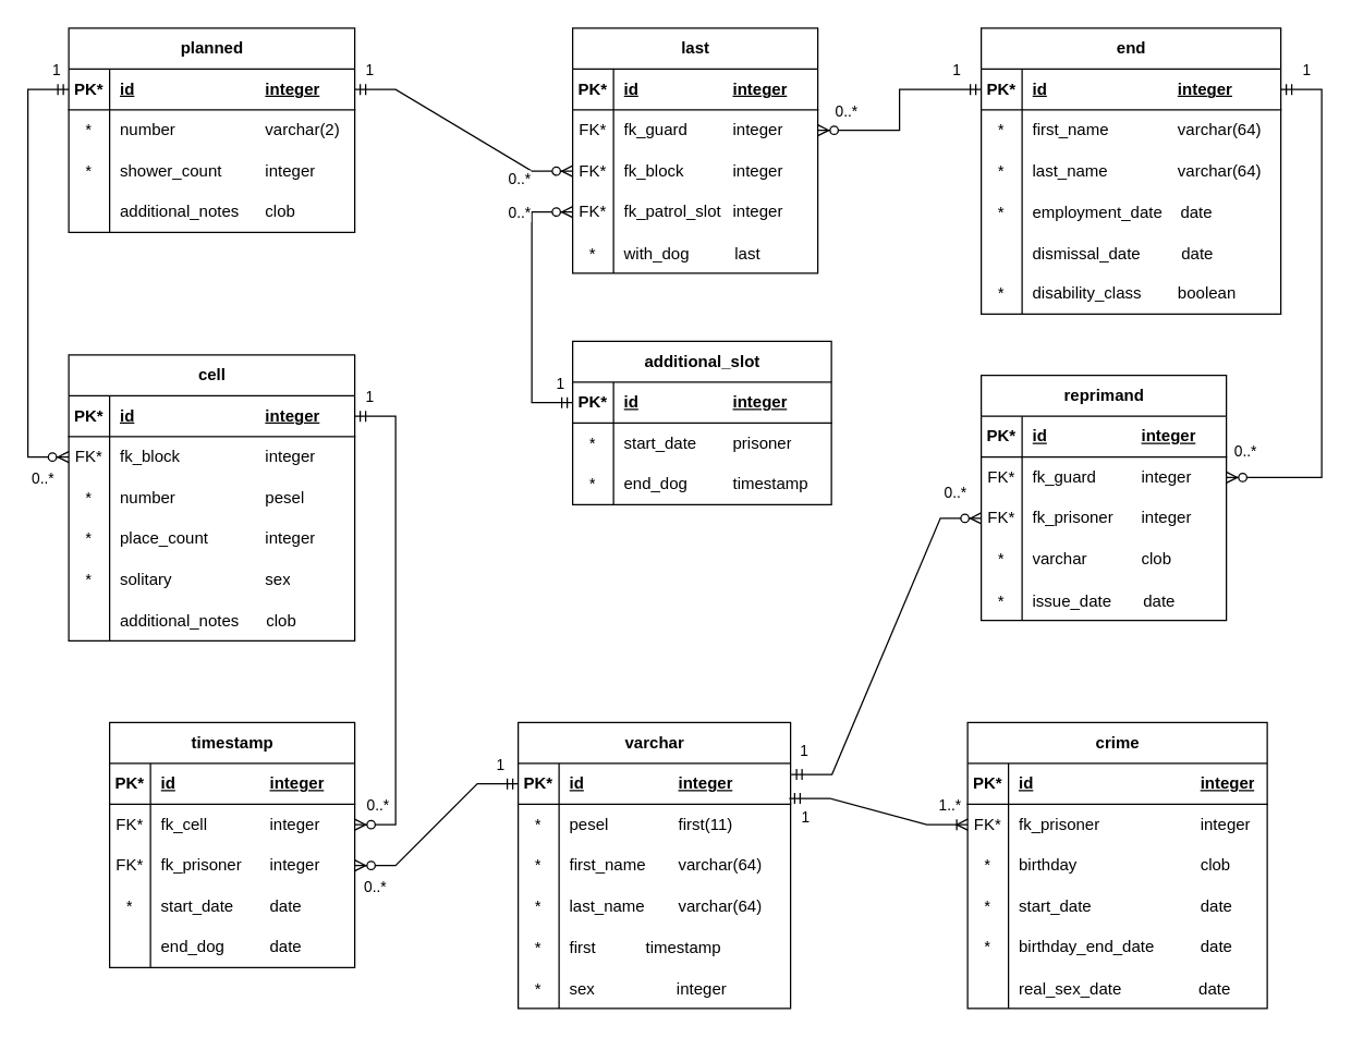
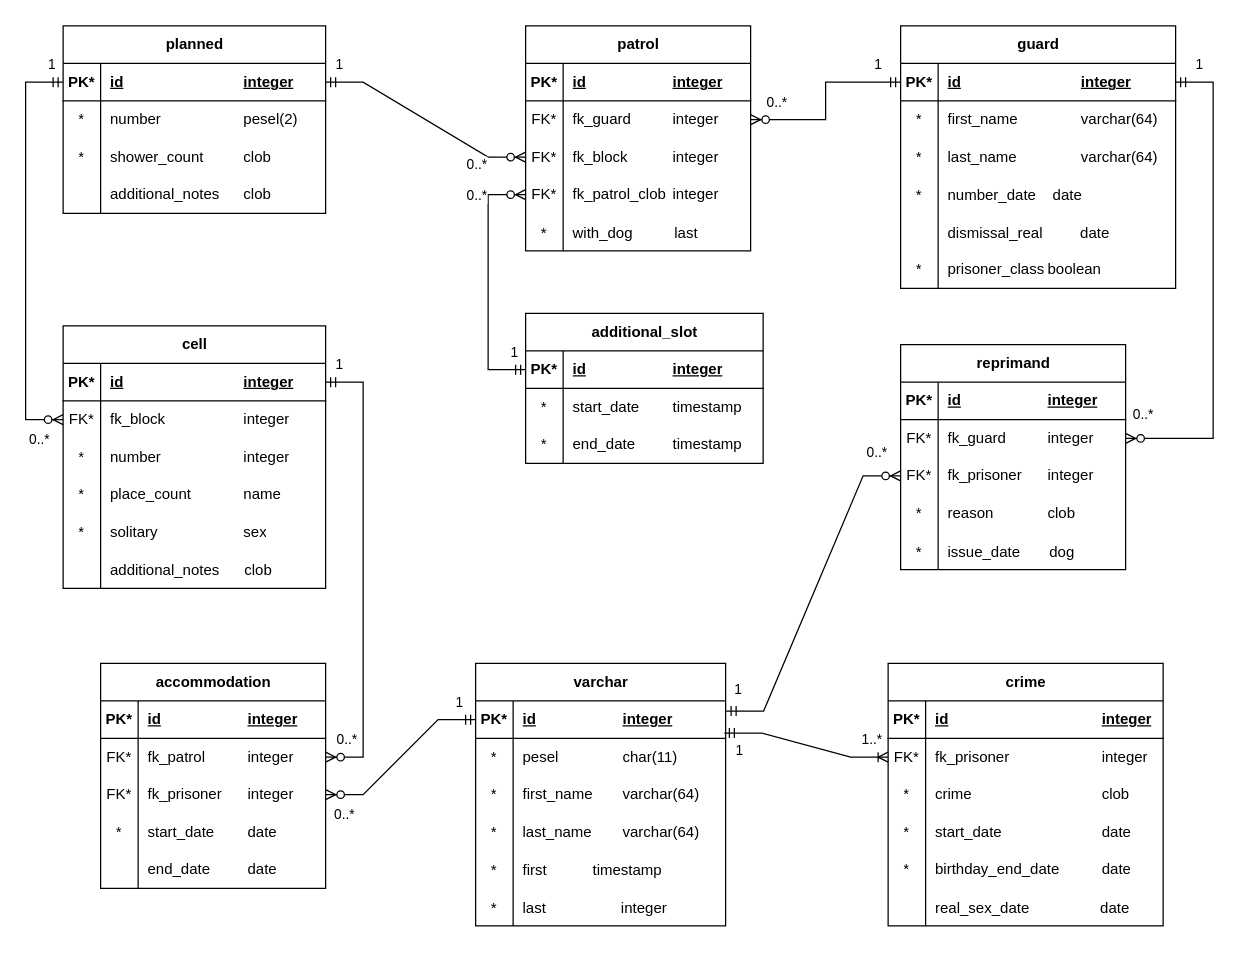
- <mxCell id="100" value="last" style="shape=table;startSize=30;container=1;collapsible=1;childLayout=tableLayout;fixedRows=1;rowLines=0;fontStyle=1;align=center;resizeLast=1;html=1;" vertex="1" parent="1"><mxGeometry x="420" y="20" width="180" height="180" as="geometry" /></mxCell>
+ <mxCell id="100" value="patrol" style="shape=table;startSize=30;container=1;collapsible=1;childLayout=tableLayout;fixedRows=1;rowLines=0;fontStyle=1;align=center;resizeLast=1;html=1;" vertex="1" parent="1"><mxGeometry x="420" y="20" width="180" height="180" as="geometry" /></mxCell>
- <mxCell id="132" value="end" style="shape=table;startSize=30;container=1;collapsible=1;childLayout=tableLayout;fixedRows=1;rowLines=0;fontStyle=1;align=center;resizeLast=1;html=1;" vertex="1" parent="1"><mxGeometry x="720" y="20" width="220" height="210" as="geometry" /></mxCell>
+ <mxCell id="132" value="guard" style="shape=table;startSize=30;container=1;collapsible=1;childLayout=tableLayout;fixedRows=1;rowLines=0;fontStyle=1;align=center;resizeLast=1;html=1;" vertex="1" parent="1"><mxGeometry x="720" y="20" width="220" height="210" as="geometry" /></mxCell>
- <mxCell id="90" value="number&lt;span style=&quot;white-space: pre;&quot;&gt;&#09;&lt;/span&gt;&lt;span style=&quot;white-space: pre;&quot;&gt;&#09;&lt;span style=&quot;white-space: pre;&quot;&gt;&#09;&lt;/span&gt;&lt;/span&gt;varchar(2)" style="shape=partialRectangle;connectable=0;fillColor=none;top=0;left=0;bottom=0;right=0;align=left;spacingLeft=6;overflow=hidden;whiteSpace=wrap;html=1;" vertex="1" parent="88"><mxGeometry x="30" width="180" height="30" as="geometry"><mxRectangle width="180" height="30" as="alternateBounds" /></mxGeometry></mxCell>
+ <mxCell id="90" value="number&lt;span style=&quot;white-space: pre;&quot;&gt;&#09;&lt;/span&gt;&lt;span style=&quot;white-space: pre;&quot;&gt;&#09;&lt;span style=&quot;white-space: pre;&quot;&gt;&#09;&lt;/span&gt;&lt;/span&gt;pesel(2)" style="shape=partialRectangle;connectable=0;fillColor=none;top=0;left=0;bottom=0;right=0;align=left;spacingLeft=6;overflow=hidden;whiteSpace=wrap;html=1;" vertex="1" parent="88"><mxGeometry x="30" width="180" height="30" as="geometry"><mxRectangle width="180" height="30" as="alternateBounds" /></mxGeometry></mxCell>
- <mxCell id="93" value="shower_count&lt;span style=&quot;white-space: pre;&quot;&gt;&#09;&lt;/span&gt;&lt;span style=&quot;white-space: pre;&quot;&gt;&#09;&lt;/span&gt;integer" style="shape=partialRectangle;connectable=0;fillColor=none;top=0;left=0;bottom=0;right=0;align=left;spacingLeft=6;overflow=hidden;whiteSpace=wrap;html=1;" vertex="1" parent="91"><mxGeometry x="30" width="180" height="30" as="geometry"><mxRectangle width="180" height="30" as="alternateBounds" /></mxGeometry></mxCell>
+ <mxCell id="93" value="shower_count&lt;span style=&quot;white-space: pre;&quot;&gt;&#09;&lt;/span&gt;&lt;span style=&quot;white-space: pre;&quot;&gt;&#09;&lt;/span&gt;clob" style="shape=partialRectangle;connectable=0;fillColor=none;top=0;left=0;bottom=0;right=0;align=left;spacingLeft=6;overflow=hidden;whiteSpace=wrap;html=1;" vertex="1" parent="91"><mxGeometry x="30" width="180" height="30" as="geometry"><mxRectangle width="180" height="30" as="alternateBounds" /></mxGeometry></mxCell>
- <mxCell id="112" value="fk_patrol_slot&lt;span style=&quot;white-space: pre;&quot;&gt;&#09;&lt;/span&gt;integer" style="shape=partialRectangle;connectable=0;fillColor=none;top=0;left=0;bottom=0;right=0;align=left;spacingLeft=6;overflow=hidden;whiteSpace=wrap;html=1;" vertex="1" parent="110"><mxGeometry x="30" width="150" height="30" as="geometry"><mxRectangle width="150" height="30" as="alternateBounds" /></mxGeometry></mxCell>
+ <mxCell id="112" value="fk_patrol_clob&lt;span style=&quot;white-space: pre;&quot;&gt;&#09;&lt;/span&gt;integer" style="shape=partialRectangle;connectable=0;fillColor=none;top=0;left=0;bottom=0;right=0;align=left;spacingLeft=6;overflow=hidden;whiteSpace=wrap;html=1;" vertex="1" parent="110"><mxGeometry x="30" width="150" height="30" as="geometry"><mxRectangle width="150" height="30" as="alternateBounds" /></mxGeometry></mxCell>
- <mxCell id="144" value="employment_date    date" style="shape=partialRectangle;connectable=0;fillColor=none;top=0;left=0;bottom=0;right=0;align=left;spacingLeft=6;overflow=hidden;" vertex="1" parent="142"><mxGeometry x="30" width="190" height="30" as="geometry"><mxRectangle width="190" height="30" as="alternateBounds" /></mxGeometry></mxCell>
+ <mxCell id="144" value="number_date    date" style="shape=partialRectangle;connectable=0;fillColor=none;top=0;left=0;bottom=0;right=0;align=left;spacingLeft=6;overflow=hidden;" vertex="1" parent="142"><mxGeometry x="30" width="190" height="30" as="geometry"><mxRectangle width="190" height="30" as="alternateBounds" /></mxGeometry></mxCell>
- <mxCell id="147" value="dismissal_date         date" style="shape=partialRectangle;connectable=0;fillColor=none;top=0;left=0;bottom=0;right=0;align=left;spacingLeft=6;overflow=hidden;" vertex="1" parent="145"><mxGeometry x="30" width="190" height="30" as="geometry"><mxRectangle width="190" height="30" as="alternateBounds" /></mxGeometry></mxCell>
+ <mxCell id="147" value="dismissal_real         date" style="shape=partialRectangle;connectable=0;fillColor=none;top=0;left=0;bottom=0;right=0;align=left;spacingLeft=6;overflow=hidden;" vertex="1" parent="145"><mxGeometry x="30" width="190" height="30" as="geometry"><mxRectangle width="190" height="30" as="alternateBounds" /></mxGeometry></mxCell>
- <mxCell id="150" value="disability_class&lt;span style=&quot;white-space: pre;&quot;&gt;&#09;&lt;/span&gt;boolean" style="shape=partialRectangle;connectable=0;fillColor=none;top=0;left=0;bottom=0;right=0;align=left;spacingLeft=6;overflow=hidden;whiteSpace=wrap;html=1;" vertex="1" parent="148"><mxGeometry x="30" width="190" height="30" as="geometry"><mxRectangle width="190" height="30" as="alternateBounds" /></mxGeometry></mxCell>
+ <mxCell id="150" value="prisoner_class&lt;span style=&quot;white-space: pre;&quot;&gt;&#09;&lt;/span&gt;boolean" style="shape=partialRectangle;connectable=0;fillColor=none;top=0;left=0;bottom=0;right=0;align=left;spacingLeft=6;overflow=hidden;whiteSpace=wrap;html=1;" vertex="1" parent="148"><mxGeometry x="30" width="190" height="30" as="geometry"><mxRectangle width="190" height="30" as="alternateBounds" /></mxGeometry></mxCell>
- <mxCell id="122" value="start_date&lt;span style=&quot;white-space: pre;&quot;&gt;&#09;&lt;/span&gt;prisoner" style="shape=partialRectangle;connectable=0;fillColor=none;top=0;left=0;bottom=0;right=0;align=left;spacingLeft=6;overflow=hidden;whiteSpace=wrap;html=1;" vertex="1" parent="120"><mxGeometry x="30" width="160" height="30" as="geometry"><mxRectangle width="160" height="30" as="alternateBounds" /></mxGeometry></mxCell>
+ <mxCell id="122" value="start_date&lt;span style=&quot;white-space: pre;&quot;&gt;&#09;&lt;/span&gt;timestamp" style="shape=partialRectangle;connectable=0;fillColor=none;top=0;left=0;bottom=0;right=0;align=left;spacingLeft=6;overflow=hidden;whiteSpace=wrap;html=1;" vertex="1" parent="120"><mxGeometry x="30" width="160" height="30" as="geometry"><mxRectangle width="160" height="30" as="alternateBounds" /></mxGeometry></mxCell>
- <mxCell id="125" value="end_dog&lt;span style=&quot;white-space: pre;&quot;&gt;&#09;&lt;/span&gt;&lt;span style=&quot;white-space: pre;&quot;&gt;&#09;&lt;/span&gt;timestamp" style="shape=partialRectangle;connectable=0;fillColor=none;top=0;left=0;bottom=0;right=0;align=left;spacingLeft=6;overflow=hidden;whiteSpace=wrap;html=1;" vertex="1" parent="123"><mxGeometry x="30" width="160" height="30" as="geometry"><mxRectangle width="160" height="30" as="alternateBounds" /></mxGeometry></mxCell>
+ <mxCell id="125" value="end_date&lt;span style=&quot;white-space: pre;&quot;&gt;&#09;&lt;/span&gt;&lt;span style=&quot;white-space: pre;&quot;&gt;&#09;&lt;/span&gt;timestamp" style="shape=partialRectangle;connectable=0;fillColor=none;top=0;left=0;bottom=0;right=0;align=left;spacingLeft=6;overflow=hidden;whiteSpace=wrap;html=1;" vertex="1" parent="123"><mxGeometry x="30" width="160" height="30" as="geometry"><mxRectangle width="160" height="30" as="alternateBounds" /></mxGeometry></mxCell>
- <mxCell id="71" value="number&lt;span style=&quot;white-space: pre;&quot;&gt;&#09;&lt;/span&gt;&lt;span style=&quot;white-space: pre;&quot;&gt;&#09;&lt;span style=&quot;white-space: pre;&quot;&gt;&#09;&lt;/span&gt;&lt;/span&gt;pesel" style="shape=partialRectangle;connectable=0;fillColor=none;top=0;left=0;bottom=0;right=0;align=left;spacingLeft=6;overflow=hidden;whiteSpace=wrap;html=1;" vertex="1" parent="69"><mxGeometry x="30" width="180" height="30" as="geometry"><mxRectangle width="180" height="30" as="alternateBounds" /></mxGeometry></mxCell>
+ <mxCell id="71" value="number&lt;span style=&quot;white-space: pre;&quot;&gt;&#09;&lt;/span&gt;&lt;span style=&quot;white-space: pre;&quot;&gt;&#09;&lt;span style=&quot;white-space: pre;&quot;&gt;&#09;&lt;/span&gt;&lt;/span&gt;integer" style="shape=partialRectangle;connectable=0;fillColor=none;top=0;left=0;bottom=0;right=0;align=left;spacingLeft=6;overflow=hidden;whiteSpace=wrap;html=1;" vertex="1" parent="69"><mxGeometry x="30" width="180" height="30" as="geometry"><mxRectangle width="180" height="30" as="alternateBounds" /></mxGeometry></mxCell>
- <mxCell id="74" value="place_count&lt;span style=&quot;white-space: pre;&quot;&gt;&#09;&lt;span style=&quot;white-space: pre;&quot;&gt;&#09;&lt;/span&gt;&lt;/span&gt;integer" style="shape=partialRectangle;connectable=0;fillColor=none;top=0;left=0;bottom=0;right=0;align=left;spacingLeft=6;overflow=hidden;whiteSpace=wrap;html=1;" vertex="1" parent="72"><mxGeometry x="30" width="180" height="30" as="geometry"><mxRectangle width="180" height="30" as="alternateBounds" /></mxGeometry></mxCell>
+ <mxCell id="74" value="place_count&lt;span style=&quot;white-space: pre;&quot;&gt;&#09;&lt;span style=&quot;white-space: pre;&quot;&gt;&#09;&lt;/span&gt;&lt;/span&gt;name" style="shape=partialRectangle;connectable=0;fillColor=none;top=0;left=0;bottom=0;right=0;align=left;spacingLeft=6;overflow=hidden;whiteSpace=wrap;html=1;" vertex="1" parent="72"><mxGeometry x="30" width="180" height="30" as="geometry"><mxRectangle width="180" height="30" as="alternateBounds" /></mxGeometry></mxCell>
- <mxCell id="166" value="varchar&lt;span style=&quot;white-space: pre;&quot;&gt;&#09;&lt;/span&gt;&lt;span style=&quot;white-space: pre;&quot;&gt;&#09;&lt;/span&gt;clob" style="shape=partialRectangle;connectable=0;fillColor=none;top=0;left=0;bottom=0;right=0;align=left;spacingLeft=6;overflow=hidden;whiteSpace=wrap;html=1;" vertex="1" parent="164"><mxGeometry x="30" width="150" height="30" as="geometry"><mxRectangle width="150" height="30" as="alternateBounds" /></mxGeometry></mxCell>
+ <mxCell id="166" value="reason&lt;span style=&quot;white-space: pre;&quot;&gt;&#09;&lt;/span&gt;&lt;span style=&quot;white-space: pre;&quot;&gt;&#09;&lt;/span&gt;clob" style="shape=partialRectangle;connectable=0;fillColor=none;top=0;left=0;bottom=0;right=0;align=left;spacingLeft=6;overflow=hidden;whiteSpace=wrap;html=1;" vertex="1" parent="164"><mxGeometry x="30" width="150" height="30" as="geometry"><mxRectangle width="150" height="30" as="alternateBounds" /></mxGeometry></mxCell>
- <mxCell id="169" value="issue_date       date" style="shape=partialRectangle;connectable=0;fillColor=none;top=0;left=0;bottom=0;right=0;align=left;spacingLeft=6;overflow=hidden;" vertex="1" parent="167"><mxGeometry x="30" width="150" height="30" as="geometry"><mxRectangle width="150" height="30" as="alternateBounds" /></mxGeometry></mxCell>
+ <mxCell id="169" value="issue_date       dog" style="shape=partialRectangle;connectable=0;fillColor=none;top=0;left=0;bottom=0;right=0;align=left;spacingLeft=6;overflow=hidden;" vertex="1" parent="167"><mxGeometry x="30" width="150" height="30" as="geometry"><mxRectangle width="150" height="30" as="alternateBounds" /></mxGeometry></mxCell>
- <mxCell id="43" value="timestamp" style="shape=table;startSize=30;container=1;collapsible=1;childLayout=tableLayout;fixedRows=1;rowLines=0;fontStyle=1;align=center;resizeLast=1;html=1;" vertex="1" parent="1"><mxGeometry x="80" y="530" width="180" height="180" as="geometry" /></mxCell>
+ <mxCell id="43" value="accommodation" style="shape=table;startSize=30;container=1;collapsible=1;childLayout=tableLayout;fixedRows=1;rowLines=0;fontStyle=1;align=center;resizeLast=1;html=1;" vertex="1" parent="1"><mxGeometry x="80" y="530" width="180" height="180" as="geometry" /></mxCell>
- <mxCell id="49" value="fk_cell&lt;span style=&quot;white-space: pre;&quot;&gt;&#09;&lt;/span&gt;&lt;span style=&quot;white-space: pre;&quot;&gt;&#09;&lt;/span&gt;integer" style="shape=partialRectangle;connectable=0;fillColor=none;top=0;left=0;bottom=0;right=0;align=left;spacingLeft=6;fontStyle=0;overflow=hidden;whiteSpace=wrap;html=1;" vertex="1" parent="47"><mxGeometry x="30" width="150" height="30" as="geometry"><mxRectangle width="150" height="30" as="alternateBounds" /></mxGeometry></mxCell>
+ <mxCell id="49" value="fk_patrol&lt;span style=&quot;white-space: pre;&quot;&gt;&#09;&lt;/span&gt;&lt;span style=&quot;white-space: pre;&quot;&gt;&#09;&lt;/span&gt;integer" style="shape=partialRectangle;connectable=0;fillColor=none;top=0;left=0;bottom=0;right=0;align=left;spacingLeft=6;fontStyle=0;overflow=hidden;whiteSpace=wrap;html=1;" vertex="1" parent="47"><mxGeometry x="30" width="150" height="30" as="geometry"><mxRectangle width="150" height="30" as="alternateBounds" /></mxGeometry></mxCell>
- <mxCell id="8" value="pesel&lt;span style=&quot;white-space: pre;&quot;&gt;&#09;&lt;span style=&quot;white-space: pre;&quot;&gt;&#09;&lt;/span&gt;&lt;/span&gt;first(11)" style="shape=partialRectangle;connectable=0;fillColor=none;top=0;left=0;bottom=0;right=0;align=left;spacingLeft=6;overflow=hidden;whiteSpace=wrap;html=1;" vertex="1" parent="6"><mxGeometry x="30" width="170" height="30" as="geometry"><mxRectangle width="170" height="30" as="alternateBounds" /></mxGeometry></mxCell>
+ <mxCell id="8" value="pesel&lt;span style=&quot;white-space: pre;&quot;&gt;&#09;&lt;span style=&quot;white-space: pre;&quot;&gt;&#09;&lt;/span&gt;&lt;/span&gt;char(11)" style="shape=partialRectangle;connectable=0;fillColor=none;top=0;left=0;bottom=0;right=0;align=left;spacingLeft=6;overflow=hidden;whiteSpace=wrap;html=1;" vertex="1" parent="6"><mxGeometry x="30" width="170" height="30" as="geometry"><mxRectangle width="170" height="30" as="alternateBounds" /></mxGeometry></mxCell>
- <mxCell id="30" value="birthday&lt;span style=&quot;white-space: pre;&quot;&gt;&#09;&lt;/span&gt;&lt;span style=&quot;white-space: pre;&quot;&gt;&#09;&lt;span style=&quot;white-space: pre;&quot;&gt;&#09;&lt;span style=&quot;white-space: pre;&quot;&gt;&#09;&lt;/span&gt;&lt;/span&gt;&lt;/span&gt;clob" style="shape=partialRectangle;connectable=0;fillColor=none;top=0;left=0;bottom=0;right=0;align=left;spacingLeft=6;overflow=hidden;whiteSpace=wrap;html=1;" vertex="1" parent="28"><mxGeometry x="30" width="190" height="30" as="geometry"><mxRectangle width="190" height="30" as="alternateBounds" /></mxGeometry></mxCell>
+ <mxCell id="30" value="crime&lt;span style=&quot;white-space: pre;&quot;&gt;&#09;&lt;/span&gt;&lt;span style=&quot;white-space: pre;&quot;&gt;&#09;&lt;span style=&quot;white-space: pre;&quot;&gt;&#09;&lt;span style=&quot;white-space: pre;&quot;&gt;&#09;&lt;/span&gt;&lt;/span&gt;&lt;/span&gt;clob" style="shape=partialRectangle;connectable=0;fillColor=none;top=0;left=0;bottom=0;right=0;align=left;spacingLeft=6;overflow=hidden;whiteSpace=wrap;html=1;" vertex="1" parent="28"><mxGeometry x="30" width="190" height="30" as="geometry"><mxRectangle width="190" height="30" as="alternateBounds" /></mxGeometry></mxCell>
- <mxCell id="58" value="end_dog&lt;span style=&quot;white-space: pre;&quot;&gt;&#09;&lt;/span&gt;&lt;span style=&quot;white-space: pre;&quot;&gt;&#09;&lt;/span&gt;date" style="shape=partialRectangle;connectable=0;fillColor=none;top=0;left=0;bottom=0;right=0;align=left;spacingLeft=6;overflow=hidden;whiteSpace=wrap;html=1;" vertex="1" parent="56"><mxGeometry x="30" width="150" height="30" as="geometry"><mxRectangle width="150" height="30" as="alternateBounds" /></mxGeometry></mxCell>
+ <mxCell id="58" value="end_date&lt;span style=&quot;white-space: pre;&quot;&gt;&#09;&lt;/span&gt;&lt;span style=&quot;white-space: pre;&quot;&gt;&#09;&lt;/span&gt;date" style="shape=partialRectangle;connectable=0;fillColor=none;top=0;left=0;bottom=0;right=0;align=left;spacingLeft=6;overflow=hidden;whiteSpace=wrap;html=1;" vertex="1" parent="56"><mxGeometry x="30" width="150" height="30" as="geometry"><mxRectangle width="150" height="30" as="alternateBounds" /></mxGeometry></mxCell>
- <mxCell id="20" value="sex                  integer" style="shape=partialRectangle;connectable=0;fillColor=none;top=0;left=0;bottom=0;right=0;align=left;spacingLeft=6;overflow=hidden;" vertex="1" parent="18"><mxGeometry x="30" width="170" height="30" as="geometry"><mxRectangle width="170" height="30" as="alternateBounds" /></mxGeometry></mxCell>
+ <mxCell id="20" value="last                  integer" style="shape=partialRectangle;connectable=0;fillColor=none;top=0;left=0;bottom=0;right=0;align=left;spacingLeft=6;overflow=hidden;" vertex="1" parent="18"><mxGeometry x="30" width="170" height="30" as="geometry"><mxRectangle width="170" height="30" as="alternateBounds" /></mxGeometry></mxCell>
